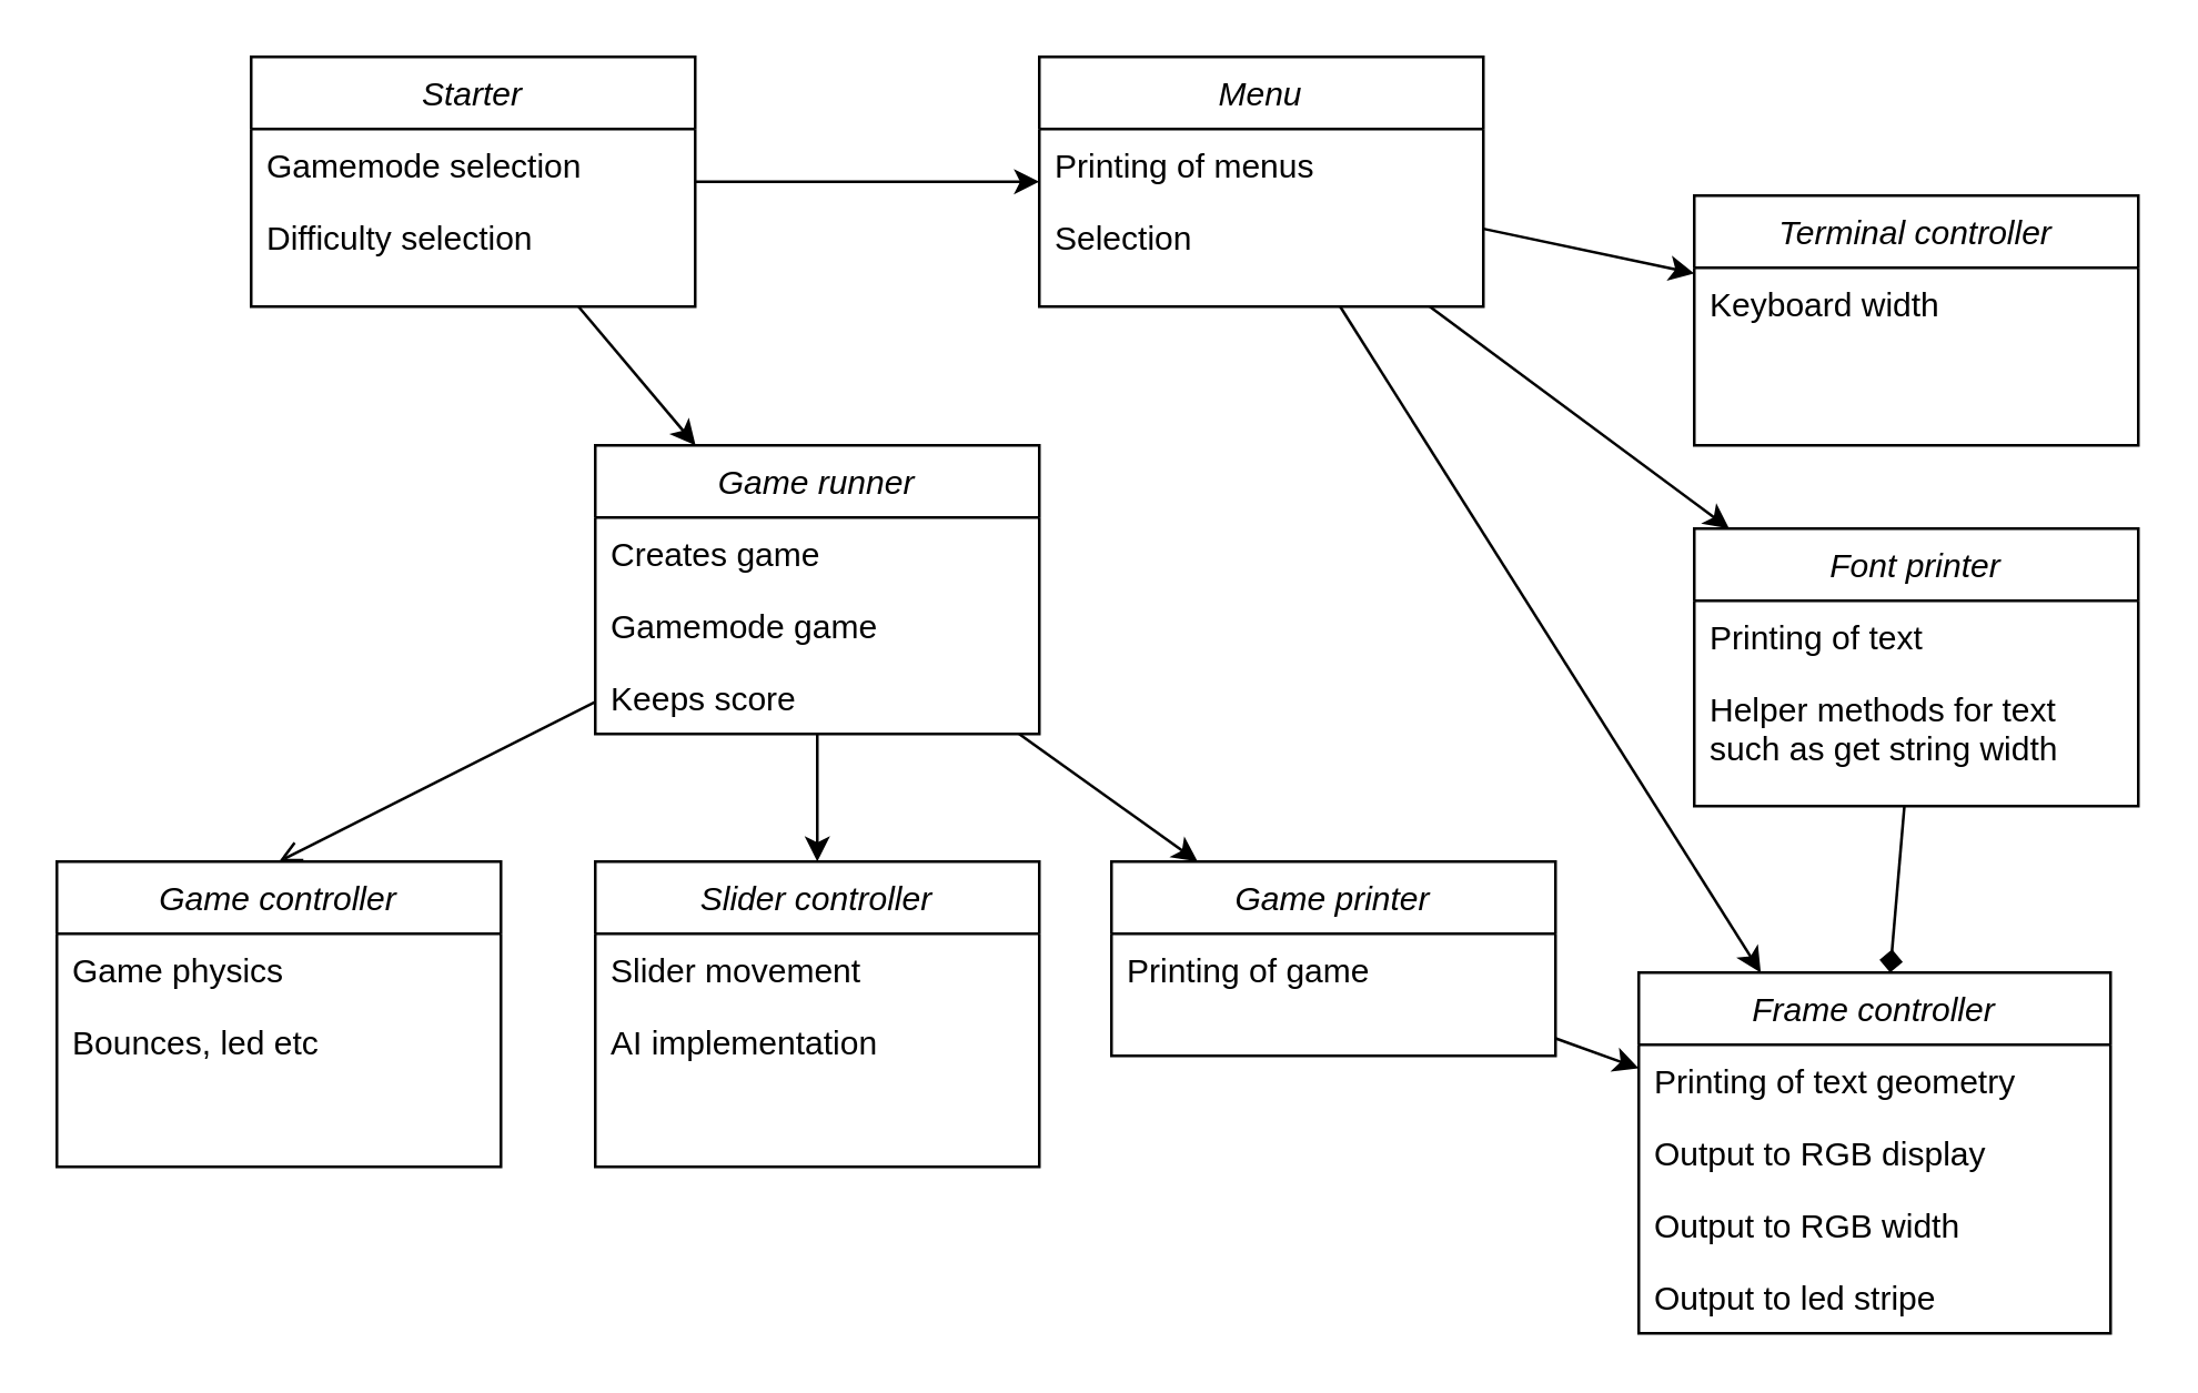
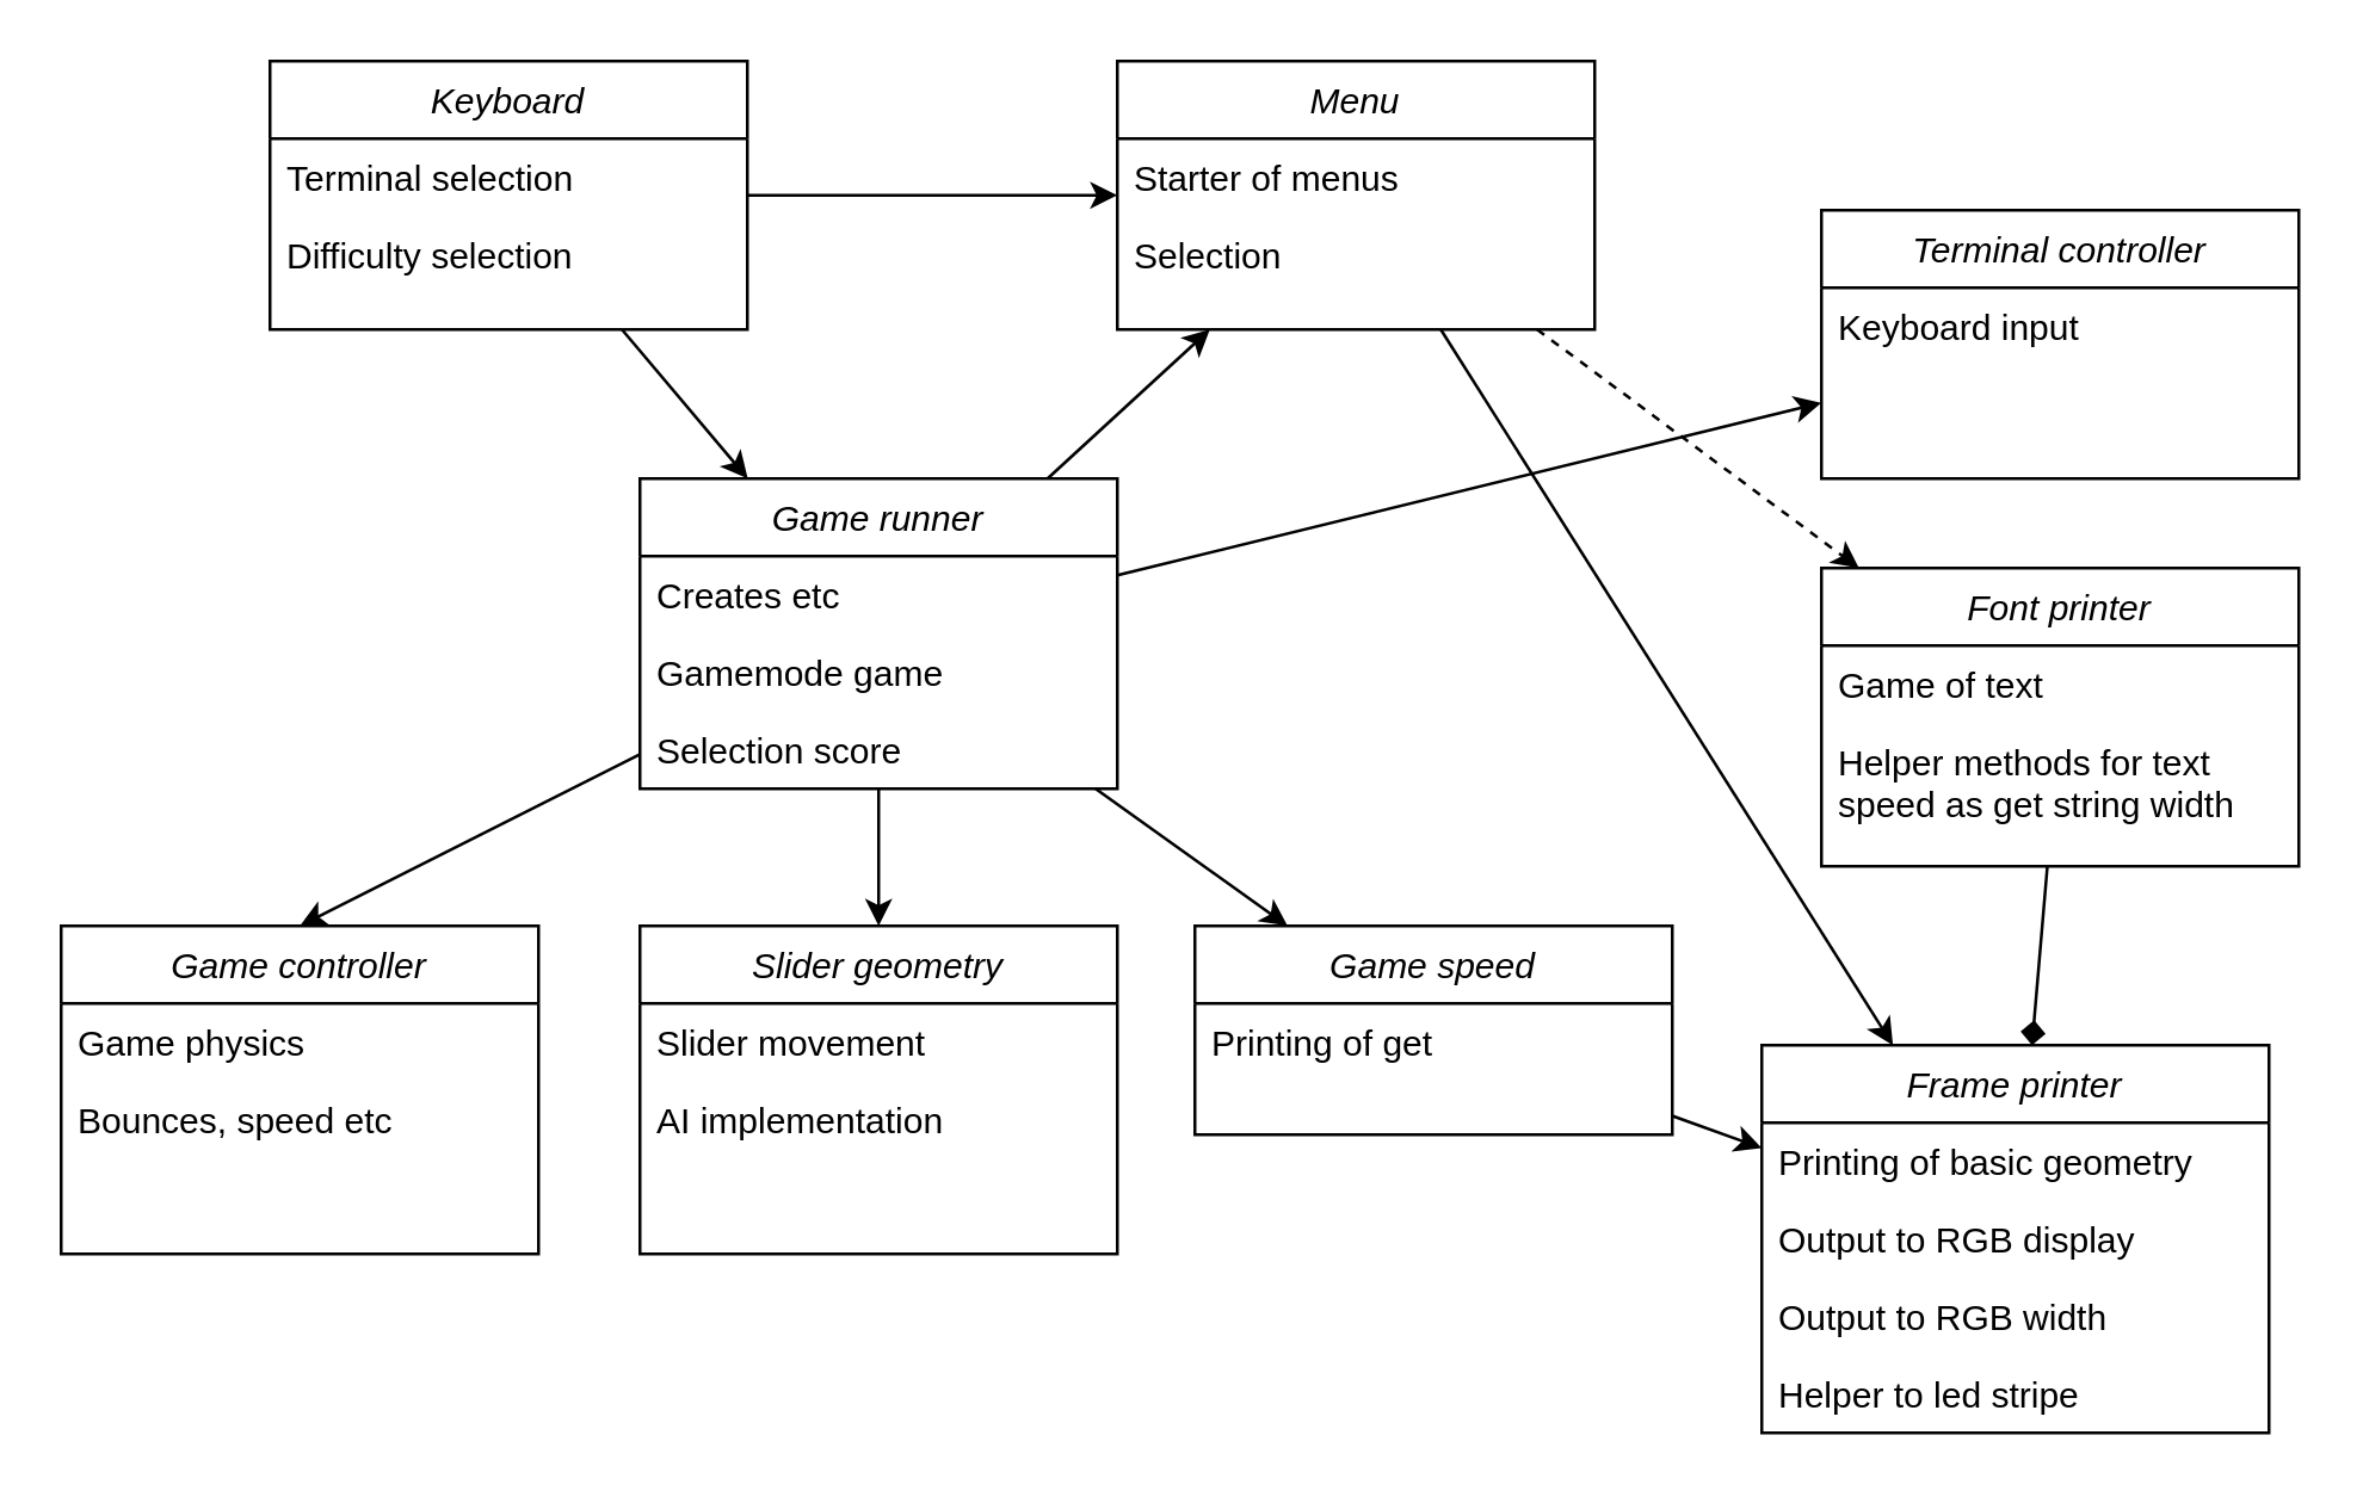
- <mxCell id="2" value="Starter" style="swimlane;fontStyle=2;align=center;verticalAlign=top;childLayout=stackLayout;horizontal=1;startSize=26;horizontalStack=0;resizeParent=1;resizeLast=0;collapsible=1;marginBottom=0;rounded=0;shadow=0;strokeWidth=1;" parent="1" vertex="1"><mxGeometry x="90" y="20" width="160" height="90" as="geometry"><mxRectangle x="230" y="140" width="160" height="26" as="alternateBounds" /></mxGeometry></mxCell>
+ <mxCell id="2" value="Keyboard" style="swimlane;fontStyle=2;align=center;verticalAlign=top;childLayout=stackLayout;horizontal=1;startSize=26;horizontalStack=0;resizeParent=1;resizeLast=0;collapsible=1;marginBottom=0;rounded=0;shadow=0;strokeWidth=1;" parent="1" vertex="1"><mxGeometry x="90" y="20" width="160" height="90" as="geometry"><mxRectangle x="230" y="140" width="160" height="26" as="alternateBounds" /></mxGeometry></mxCell>
- <mxCell id="3" value="Gamemode selection" style="text;align=left;verticalAlign=top;spacingLeft=4;spacingRight=4;overflow=hidden;rotatable=0;points=[[0,0.5],[1,0.5]];portConstraint=eastwest;" parent="2" vertex="1"><mxGeometry y="26" width="160" height="26" as="geometry" /></mxCell>
+ <mxCell id="3" value="Terminal selection" style="text;align=left;verticalAlign=top;spacingLeft=4;spacingRight=4;overflow=hidden;rotatable=0;points=[[0,0.5],[1,0.5]];portConstraint=eastwest;" parent="2" vertex="1"><mxGeometry y="26" width="160" height="26" as="geometry" /></mxCell>
- <mxCell id="16" value="Printing of menus" style="text;align=left;verticalAlign=top;spacingLeft=4;spacingRight=4;overflow=hidden;rotatable=0;points=[[0,0.5],[1,0.5]];portConstraint=eastwest;" vertex="1" parent="15"><mxGeometry y="26" width="160" height="26" as="geometry" /></mxCell>
+ <mxCell id="16" value="Starter of menus" style="text;align=left;verticalAlign=top;spacingLeft=4;spacingRight=4;overflow=hidden;rotatable=0;points=[[0,0.5],[1,0.5]];portConstraint=eastwest;" vertex="1" parent="15"><mxGeometry y="26" width="160" height="26" as="geometry" /></mxCell>
- <mxCell id="23" value="" style="endArrow=classic;html=1;" edge="1" parent="1" source="15" target="18"><mxGeometry width="50" height="50" relative="1" as="geometry"><mxPoint x="610" y="300" as="sourcePoint" /><mxPoint x="660" y="250" as="targetPoint" /></mxGeometry></mxCell>
- <mxCell id="19" value="Keyboard width" style="text;align=left;verticalAlign=top;spacingLeft=4;spacingRight=4;overflow=hidden;rotatable=0;points=[[0,0.5],[1,0.5]];portConstraint=eastwest;" vertex="1" parent="18"><mxGeometry y="26" width="160" height="26" as="geometry" /></mxCell>
+ <mxCell id="19" value="Keyboard input" style="text;align=left;verticalAlign=top;spacingLeft=4;spacingRight=4;overflow=hidden;rotatable=0;points=[[0,0.5],[1,0.5]];portConstraint=eastwest;" vertex="1" parent="18"><mxGeometry y="26" width="160" height="26" as="geometry" /></mxCell>
+ <mxCell id="25" value="" style="endArrow=classic;html=1;" edge="1" parent="1" source="5" target="15"><mxGeometry width="50" height="50" relative="1" as="geometry"><mxPoint x="610" y="300" as="sourcePoint" /><mxPoint x="660" y="250" as="targetPoint" /></mxGeometry></mxCell>
- <mxCell id="40" value="" style="endArrow=classic;html=1;" edge="1" parent="1" source="15" target="37"><mxGeometry width="50" height="50" relative="1" as="geometry"><mxPoint x="320" y="220" as="sourcePoint" /><mxPoint x="370" y="170" as="targetPoint" /></mxGeometry></mxCell>
+ <mxCell id="40" value="" style="endArrow=classic;html=1;dashed=1;" edge="1" parent="1" source="15" target="37"><mxGeometry width="50" height="50" relative="1" as="geometry"><mxPoint x="320" y="220" as="sourcePoint" /><mxPoint x="370" y="170" as="targetPoint" /></mxGeometry></mxCell>
+ <mxCell id="22" value="" style="endArrow=classic;html=1;" edge="1" parent="1" source="5" target="18"><mxGeometry width="50" height="50" relative="1" as="geometry"><mxPoint x="350" y="300" as="sourcePoint" /><mxPoint x="400" y="250" as="targetPoint" /></mxGeometry></mxCell>
- <mxCell id="6" value="Creates game" style="text;align=left;verticalAlign=top;spacingLeft=4;spacingRight=4;overflow=hidden;rotatable=0;points=[[0,0.5],[1,0.5]];portConstraint=eastwest;" vertex="1" parent="5"><mxGeometry y="26" width="160" height="26" as="geometry" /></mxCell>
+ <mxCell id="6" value="Creates etc" style="text;align=left;verticalAlign=top;spacingLeft=4;spacingRight=4;overflow=hidden;rotatable=0;points=[[0,0.5],[1,0.5]];portConstraint=eastwest;" vertex="1" parent="5"><mxGeometry y="26" width="160" height="26" as="geometry" /></mxCell>
- <mxCell id="38" value="Printing of text" style="text;align=left;verticalAlign=top;spacingLeft=4;spacingRight=4;overflow=hidden;rotatable=0;points=[[0,0.5],[1,0.5]];portConstraint=eastwest;" vertex="1" parent="37"><mxGeometry y="26" width="160" height="26" as="geometry" /></mxCell>
+ <mxCell id="38" value="Game of text" style="text;align=left;verticalAlign=top;spacingLeft=4;spacingRight=4;overflow=hidden;rotatable=0;points=[[0,0.5],[1,0.5]];portConstraint=eastwest;" vertex="1" parent="37"><mxGeometry y="26" width="160" height="26" as="geometry" /></mxCell>
- <mxCell id="8" value="Keeps score" style="text;align=left;verticalAlign=top;spacingLeft=4;spacingRight=4;overflow=hidden;rotatable=0;points=[[0,0.5],[1,0.5]];portConstraint=eastwest;rounded=0;shadow=0;html=0;" vertex="1" parent="5"><mxGeometry y="78" width="160" height="26" as="geometry" /></mxCell>
+ <mxCell id="8" value="Selection score" style="text;align=left;verticalAlign=top;spacingLeft=4;spacingRight=4;overflow=hidden;rotatable=0;points=[[0,0.5],[1,0.5]];portConstraint=eastwest;rounded=0;shadow=0;html=0;" vertex="1" parent="5"><mxGeometry y="78" width="160" height="26" as="geometry" /></mxCell>
- <mxCell id="39" value="Helper methods for text&#10;such as get string width" style="text;align=left;verticalAlign=top;spacingLeft=4;spacingRight=4;overflow=hidden;rotatable=0;points=[[0,0.5],[1,0.5]];portConstraint=eastwest;rounded=0;shadow=0;html=0;" vertex="1" parent="37"><mxGeometry y="52" width="160" height="38" as="geometry" /></mxCell>
+ <mxCell id="39" value="Helper methods for text&#10;speed as get string width" style="text;align=left;verticalAlign=top;spacingLeft=4;spacingRight=4;overflow=hidden;rotatable=0;points=[[0,0.5],[1,0.5]];portConstraint=eastwest;rounded=0;shadow=0;html=0;" vertex="1" parent="37"><mxGeometry y="52" width="160" height="38" as="geometry" /></mxCell>
- <mxCell id="21" value="" style="endArrow=open;html=1;entryX=0.5;entryY=0;entryDx=0;entryDy=0;" edge="1" parent="1" source="5" target="9"><mxGeometry width="50" height="50" relative="1" as="geometry"><mxPoint x="150" y="256" as="sourcePoint" /><mxPoint x="400" y="250" as="targetPoint" /></mxGeometry></mxCell>
+ <mxCell id="21" value="" style="endArrow=classic;html=1;entryX=0.5;entryY=0;entryDx=0;entryDy=0;" edge="1" parent="1" source="5" target="9"><mxGeometry width="50" height="50" relative="1" as="geometry"><mxPoint x="150" y="256" as="sourcePoint" /><mxPoint x="400" y="250" as="targetPoint" /></mxGeometry></mxCell>
- <mxCell id="12" value="Slider controller" style="swimlane;fontStyle=2;align=center;verticalAlign=top;childLayout=stackLayout;horizontal=1;startSize=26;horizontalStack=0;resizeParent=1;resizeLast=0;collapsible=1;marginBottom=0;rounded=0;shadow=0;strokeWidth=1;" vertex="1" parent="1"><mxGeometry x="214" y="310" width="160" height="110" as="geometry"><mxRectangle x="230" y="140" width="160" height="26" as="alternateBounds" /></mxGeometry></mxCell>
+ <mxCell id="12" value="Slider geometry" style="swimlane;fontStyle=2;align=center;verticalAlign=top;childLayout=stackLayout;horizontal=1;startSize=26;horizontalStack=0;resizeParent=1;resizeLast=0;collapsible=1;marginBottom=0;rounded=0;shadow=0;strokeWidth=1;" vertex="1" parent="1"><mxGeometry x="214" y="310" width="160" height="110" as="geometry"><mxRectangle x="230" y="140" width="160" height="26" as="alternateBounds" /></mxGeometry></mxCell>
- <mxCell id="26" value="Game printer" style="swimlane;fontStyle=2;align=center;verticalAlign=top;childLayout=stackLayout;horizontal=1;startSize=26;horizontalStack=0;resizeParent=1;resizeLast=0;collapsible=1;marginBottom=0;rounded=0;shadow=0;strokeWidth=1;" vertex="1" parent="1"><mxGeometry x="400" y="310" width="160" height="70" as="geometry"><mxRectangle x="230" y="140" width="160" height="26" as="alternateBounds" /></mxGeometry></mxCell>
+ <mxCell id="26" value="Game speed" style="swimlane;fontStyle=2;align=center;verticalAlign=top;childLayout=stackLayout;horizontal=1;startSize=26;horizontalStack=0;resizeParent=1;resizeLast=0;collapsible=1;marginBottom=0;rounded=0;shadow=0;strokeWidth=1;" vertex="1" parent="1"><mxGeometry x="400" y="310" width="160" height="70" as="geometry"><mxRectangle x="230" y="140" width="160" height="26" as="alternateBounds" /></mxGeometry></mxCell>
- <mxCell id="27" value="Printing of game" style="text;align=left;verticalAlign=top;spacingLeft=4;spacingRight=4;overflow=hidden;rotatable=0;points=[[0,0.5],[1,0.5]];portConstraint=eastwest;" vertex="1" parent="26"><mxGeometry y="26" width="160" height="26" as="geometry" /></mxCell>
+ <mxCell id="27" value="Printing of get" style="text;align=left;verticalAlign=top;spacingLeft=4;spacingRight=4;overflow=hidden;rotatable=0;points=[[0,0.5],[1,0.5]];portConstraint=eastwest;" vertex="1" parent="26"><mxGeometry y="26" width="160" height="26" as="geometry" /></mxCell>
- <mxCell id="30" value="Frame controller" style="swimlane;fontStyle=2;align=center;verticalAlign=top;childLayout=stackLayout;horizontal=1;startSize=26;horizontalStack=0;resizeParent=1;resizeLast=0;collapsible=1;marginBottom=0;rounded=0;shadow=0;strokeWidth=1;" vertex="1" parent="1"><mxGeometry x="590" y="350" width="170" height="130" as="geometry"><mxRectangle x="230" y="140" width="160" height="26" as="alternateBounds" /></mxGeometry></mxCell>
+ <mxCell id="30" value="Frame printer" style="swimlane;fontStyle=2;align=center;verticalAlign=top;childLayout=stackLayout;horizontal=1;startSize=26;horizontalStack=0;resizeParent=1;resizeLast=0;collapsible=1;marginBottom=0;rounded=0;shadow=0;strokeWidth=1;" vertex="1" parent="1"><mxGeometry x="590" y="350" width="170" height="130" as="geometry"><mxRectangle x="230" y="140" width="160" height="26" as="alternateBounds" /></mxGeometry></mxCell>
- <mxCell id="11" value="Bounces, led etc" style="text;align=left;verticalAlign=top;spacingLeft=4;spacingRight=4;overflow=hidden;rotatable=0;points=[[0,0.5],[1,0.5]];portConstraint=eastwest;" vertex="1" parent="9"><mxGeometry y="52" width="160" height="26" as="geometry" /></mxCell>
+ <mxCell id="11" value="Bounces, speed etc" style="text;align=left;verticalAlign=top;spacingLeft=4;spacingRight=4;overflow=hidden;rotatable=0;points=[[0,0.5],[1,0.5]];portConstraint=eastwest;" vertex="1" parent="9"><mxGeometry y="52" width="160" height="26" as="geometry" /></mxCell>
- <mxCell id="31" value="Printing of text geometry" style="text;align=left;verticalAlign=top;spacingLeft=4;spacingRight=4;overflow=hidden;rotatable=0;points=[[0,0.5],[1,0.5]];portConstraint=eastwest;" vertex="1" parent="30"><mxGeometry y="26" width="170" height="26" as="geometry" /></mxCell>
+ <mxCell id="31" value="Printing of basic geometry" style="text;align=left;verticalAlign=top;spacingLeft=4;spacingRight=4;overflow=hidden;rotatable=0;points=[[0,0.5],[1,0.5]];portConstraint=eastwest;" vertex="1" parent="30"><mxGeometry y="26" width="170" height="26" as="geometry" /></mxCell>
- <mxCell id="34" value="Output to led stripe" style="text;align=left;verticalAlign=top;spacingLeft=4;spacingRight=4;overflow=hidden;rotatable=0;points=[[0,0.5],[1,0.5]];portConstraint=eastwest;" vertex="1" parent="30"><mxGeometry y="104" width="170" height="26" as="geometry" /></mxCell>
+ <mxCell id="34" value="Helper to led stripe" style="text;align=left;verticalAlign=top;spacingLeft=4;spacingRight=4;overflow=hidden;rotatable=0;points=[[0,0.5],[1,0.5]];portConstraint=eastwest;" vertex="1" parent="30"><mxGeometry y="104" width="170" height="26" as="geometry" /></mxCell>
